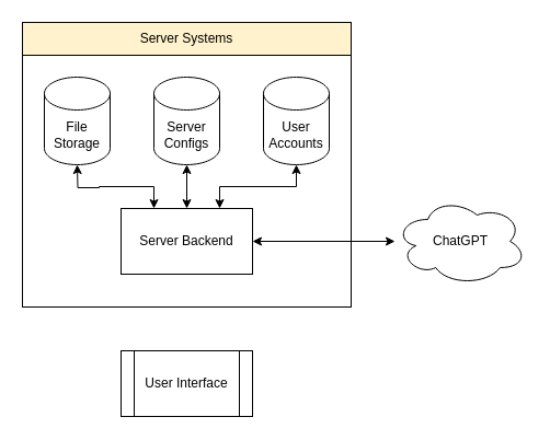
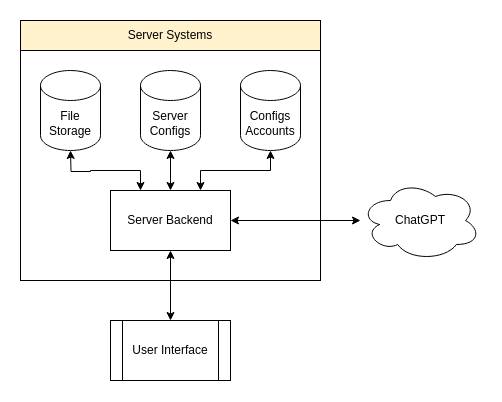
- <mxCell id="13" value="User Accounts" style="shape=cylinder3;whiteSpace=wrap;html=1;boundedLbl=1;backgroundOutline=1;size=15;" vertex="1" parent="1"><mxGeometry x="240" y="70" width="60" height="80" as="geometry" /></mxCell>
+ <mxCell id="13" value="Configs Accounts" style="shape=cylinder3;whiteSpace=wrap;html=1;boundedLbl=1;backgroundOutline=1;size=15;" vertex="1" parent="1"><mxGeometry x="240" y="70" width="60" height="80" as="geometry" /></mxCell>
+ <mxCell id="11" value="" style="edgeStyle=orthogonalEdgeStyle;rounded=0;orthogonalLoop=1;jettySize=auto;html=1;startArrow=classic;startFill=1;" edge="1" parent="1" source="12" target="10"><mxGeometry relative="1" as="geometry" /></mxCell>
